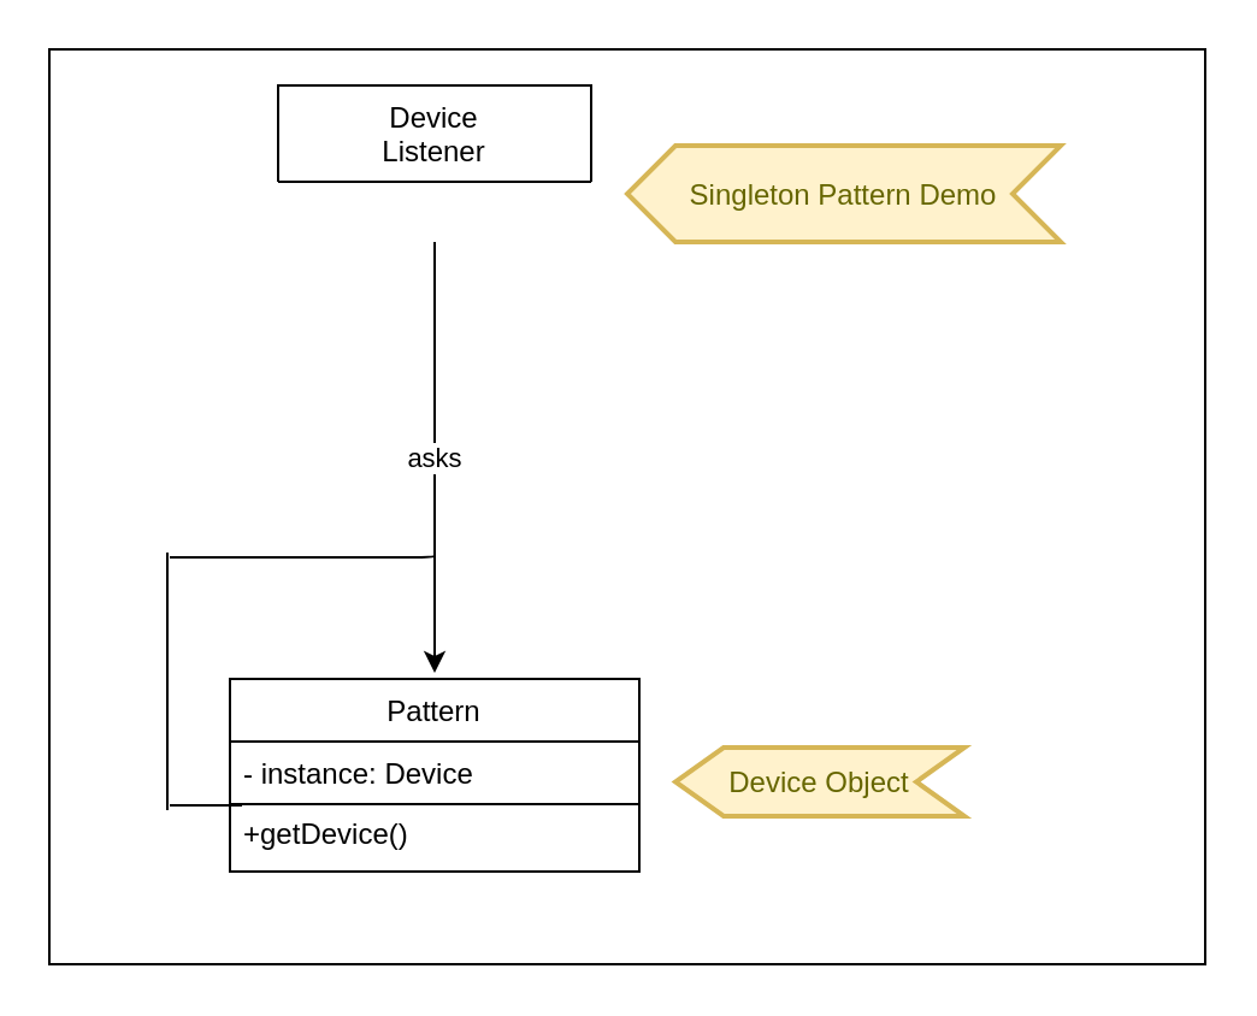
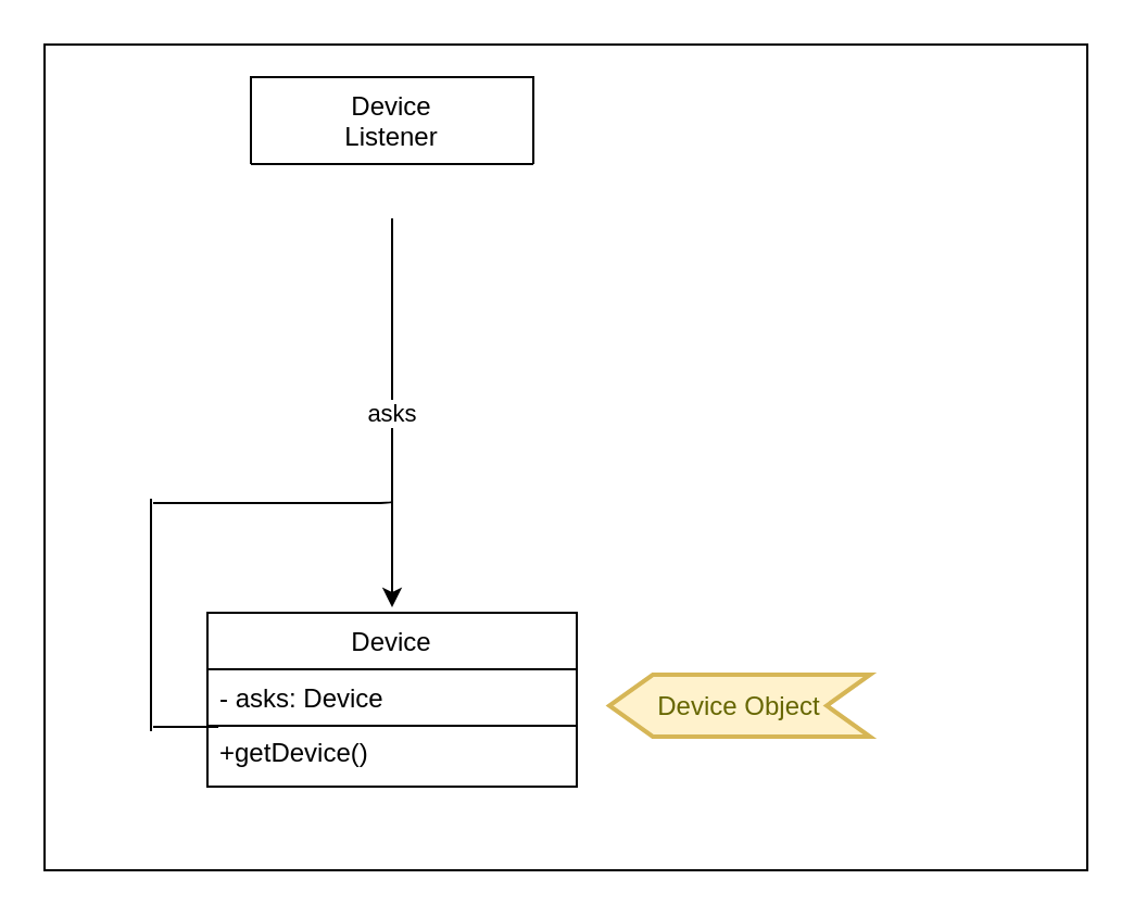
- <mxCell id="9" value="&lt;font style=&quot;font-size: 12px&quot;&gt;Singleton Pattern Demo&lt;/font&gt;" style="shape=step;perimeter=stepPerimeter;whiteSpace=wrap;html=1;fixedSize=1;fontSize=14;fontColor=#666600;strokeColor=#d6b656;strokeWidth=2;fillColor=#fff2cc;direction=west;" vertex="1" parent="1"><mxGeometry x="260" y="60" width="180" height="40" as="geometry" /></mxCell>
- <mxCell id="3" value="Pattern" style="swimlane;fontStyle=0;childLayout=stackLayout;horizontal=1;startSize=26;fillColor=none;horizontalStack=0;resizeParent=1;resizeParentMax=0;resizeLast=0;collapsible=1;marginBottom=0;" parent="1" vertex="1"><mxGeometry x="95" y="281.5" width="170" height="52" as="geometry" /></mxCell>
+ <mxCell id="3" value="Device" style="swimlane;fontStyle=0;childLayout=stackLayout;horizontal=1;startSize=26;fillColor=none;horizontalStack=0;resizeParent=1;resizeParentMax=0;resizeLast=0;collapsible=1;marginBottom=0;" parent="1" vertex="1"><mxGeometry x="95" y="281.5" width="170" height="52" as="geometry" /></mxCell>
- <mxCell id="4" value="- instance: Device" style="text;strokeColor=none;fillColor=none;align=left;verticalAlign=top;spacingLeft=4;spacingRight=4;overflow=hidden;rotatable=0;points=[[0,0.5],[1,0.5]];portConstraint=eastwest;" parent="3" vertex="1"><mxGeometry y="26" width="170" height="26" as="geometry" /></mxCell>
+ <mxCell id="4" value="- asks: Device" style="text;strokeColor=none;fillColor=none;align=left;verticalAlign=top;spacingLeft=4;spacingRight=4;overflow=hidden;rotatable=0;points=[[0,0.5],[1,0.5]];portConstraint=eastwest;" parent="3" vertex="1"><mxGeometry y="26" width="170" height="26" as="geometry" /></mxCell>
